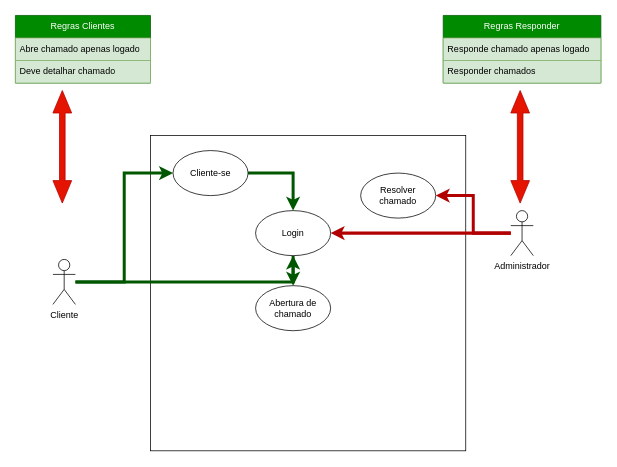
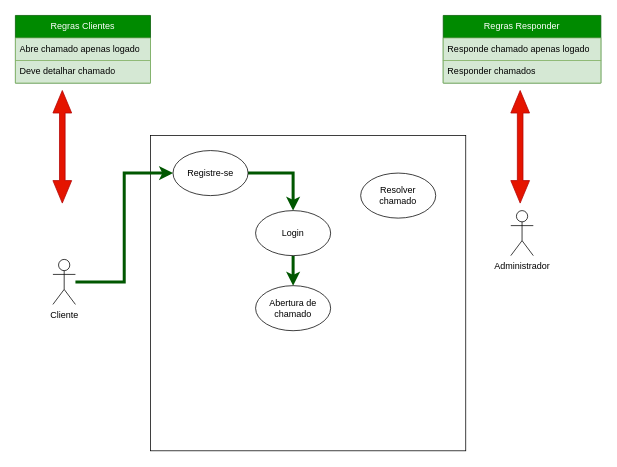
- <mxCell id="9" value="Cliente-se" style="ellipse;whiteSpace=wrap;html=1;" vertex="1" parent="1"><mxGeometry x="230" y="200" width="100" height="60" as="geometry" /></mxCell>
+ <mxCell id="9" value="Registre-se" style="ellipse;whiteSpace=wrap;html=1;" vertex="1" parent="1"><mxGeometry x="230" y="200" width="100" height="60" as="geometry" /></mxCell>
- <mxCell id="12" style="edgeStyle=orthogonalEdgeStyle;rounded=0;orthogonalLoop=1;jettySize=auto;html=1;fillColor=#e51400;strokeColor=#B20000;strokeWidth=4;" edge="1" parent="1" source="13" target="14"><mxGeometry relative="1" as="geometry" /></mxCell>
- <mxCell id="11" style="edgeStyle=orthogonalEdgeStyle;rounded=0;orthogonalLoop=1;jettySize=auto;html=1;entryX=1;entryY=0.5;entryDx=0;entryDy=0;fillColor=#e51400;strokeColor=#B20000;strokeWidth=4;" edge="1" parent="1" source="13" target="7"><mxGeometry relative="1" as="geometry" /></mxCell>
- <mxCell id="4" style="edgeStyle=orthogonalEdgeStyle;rounded=0;orthogonalLoop=1;jettySize=auto;html=1;fillColor=#008a00;strokeColor=#005700;strokeWidth=4;curved=0;" edge="1" parent="1" source="5" target="7"><mxGeometry relative="1" as="geometry" /></mxCell>
